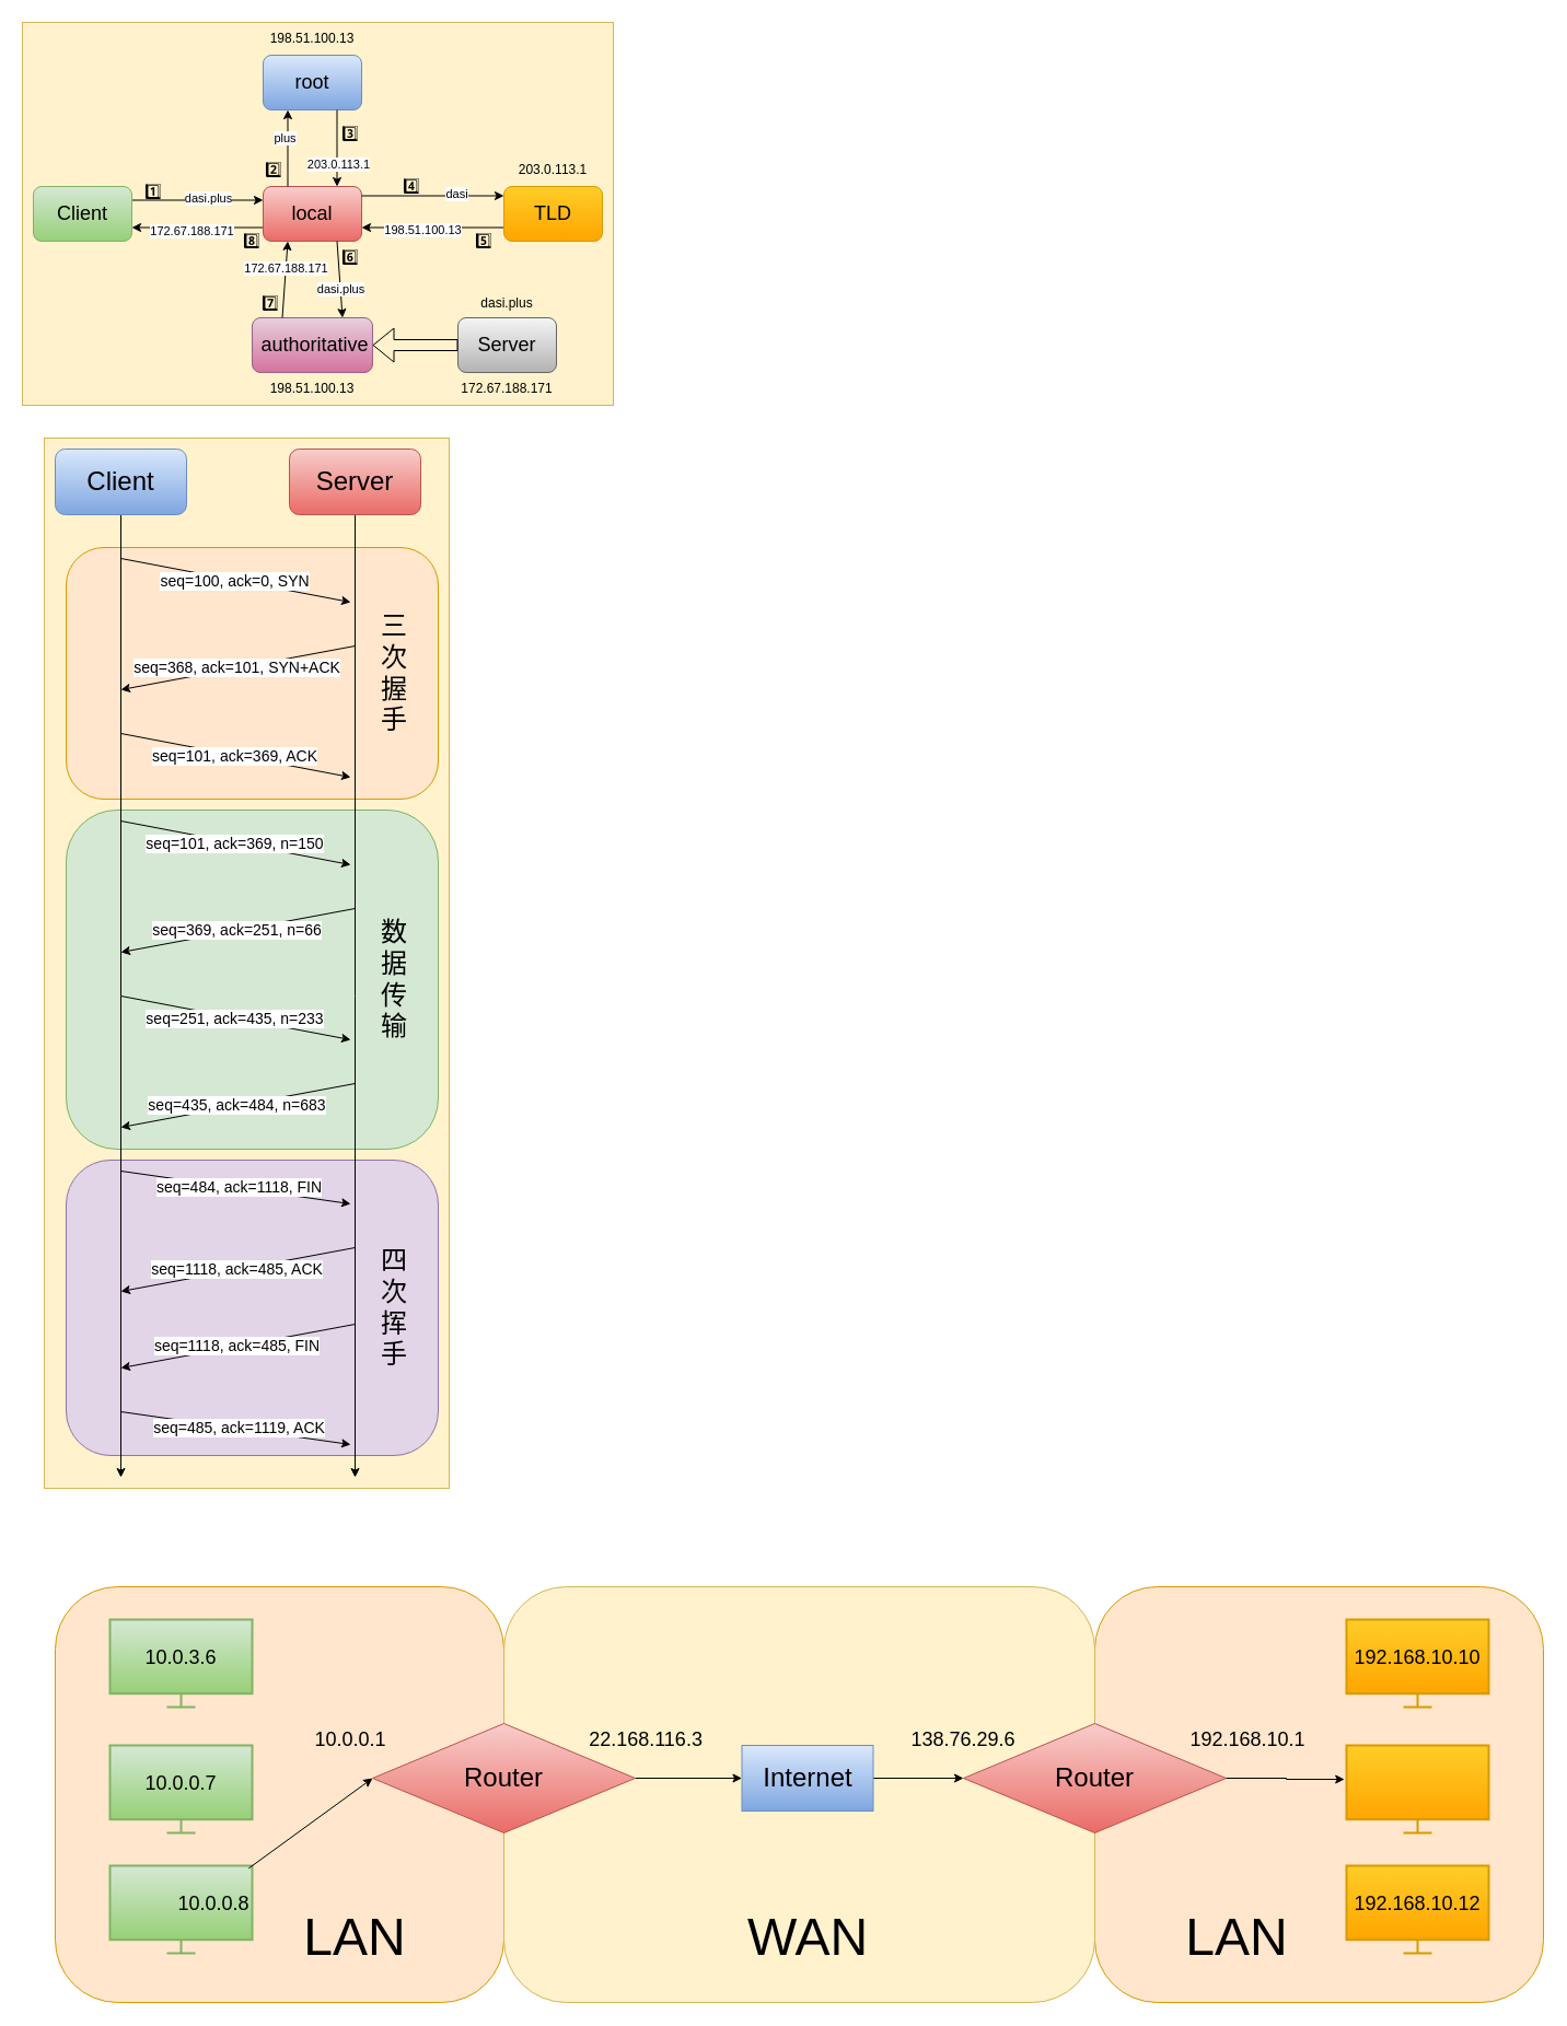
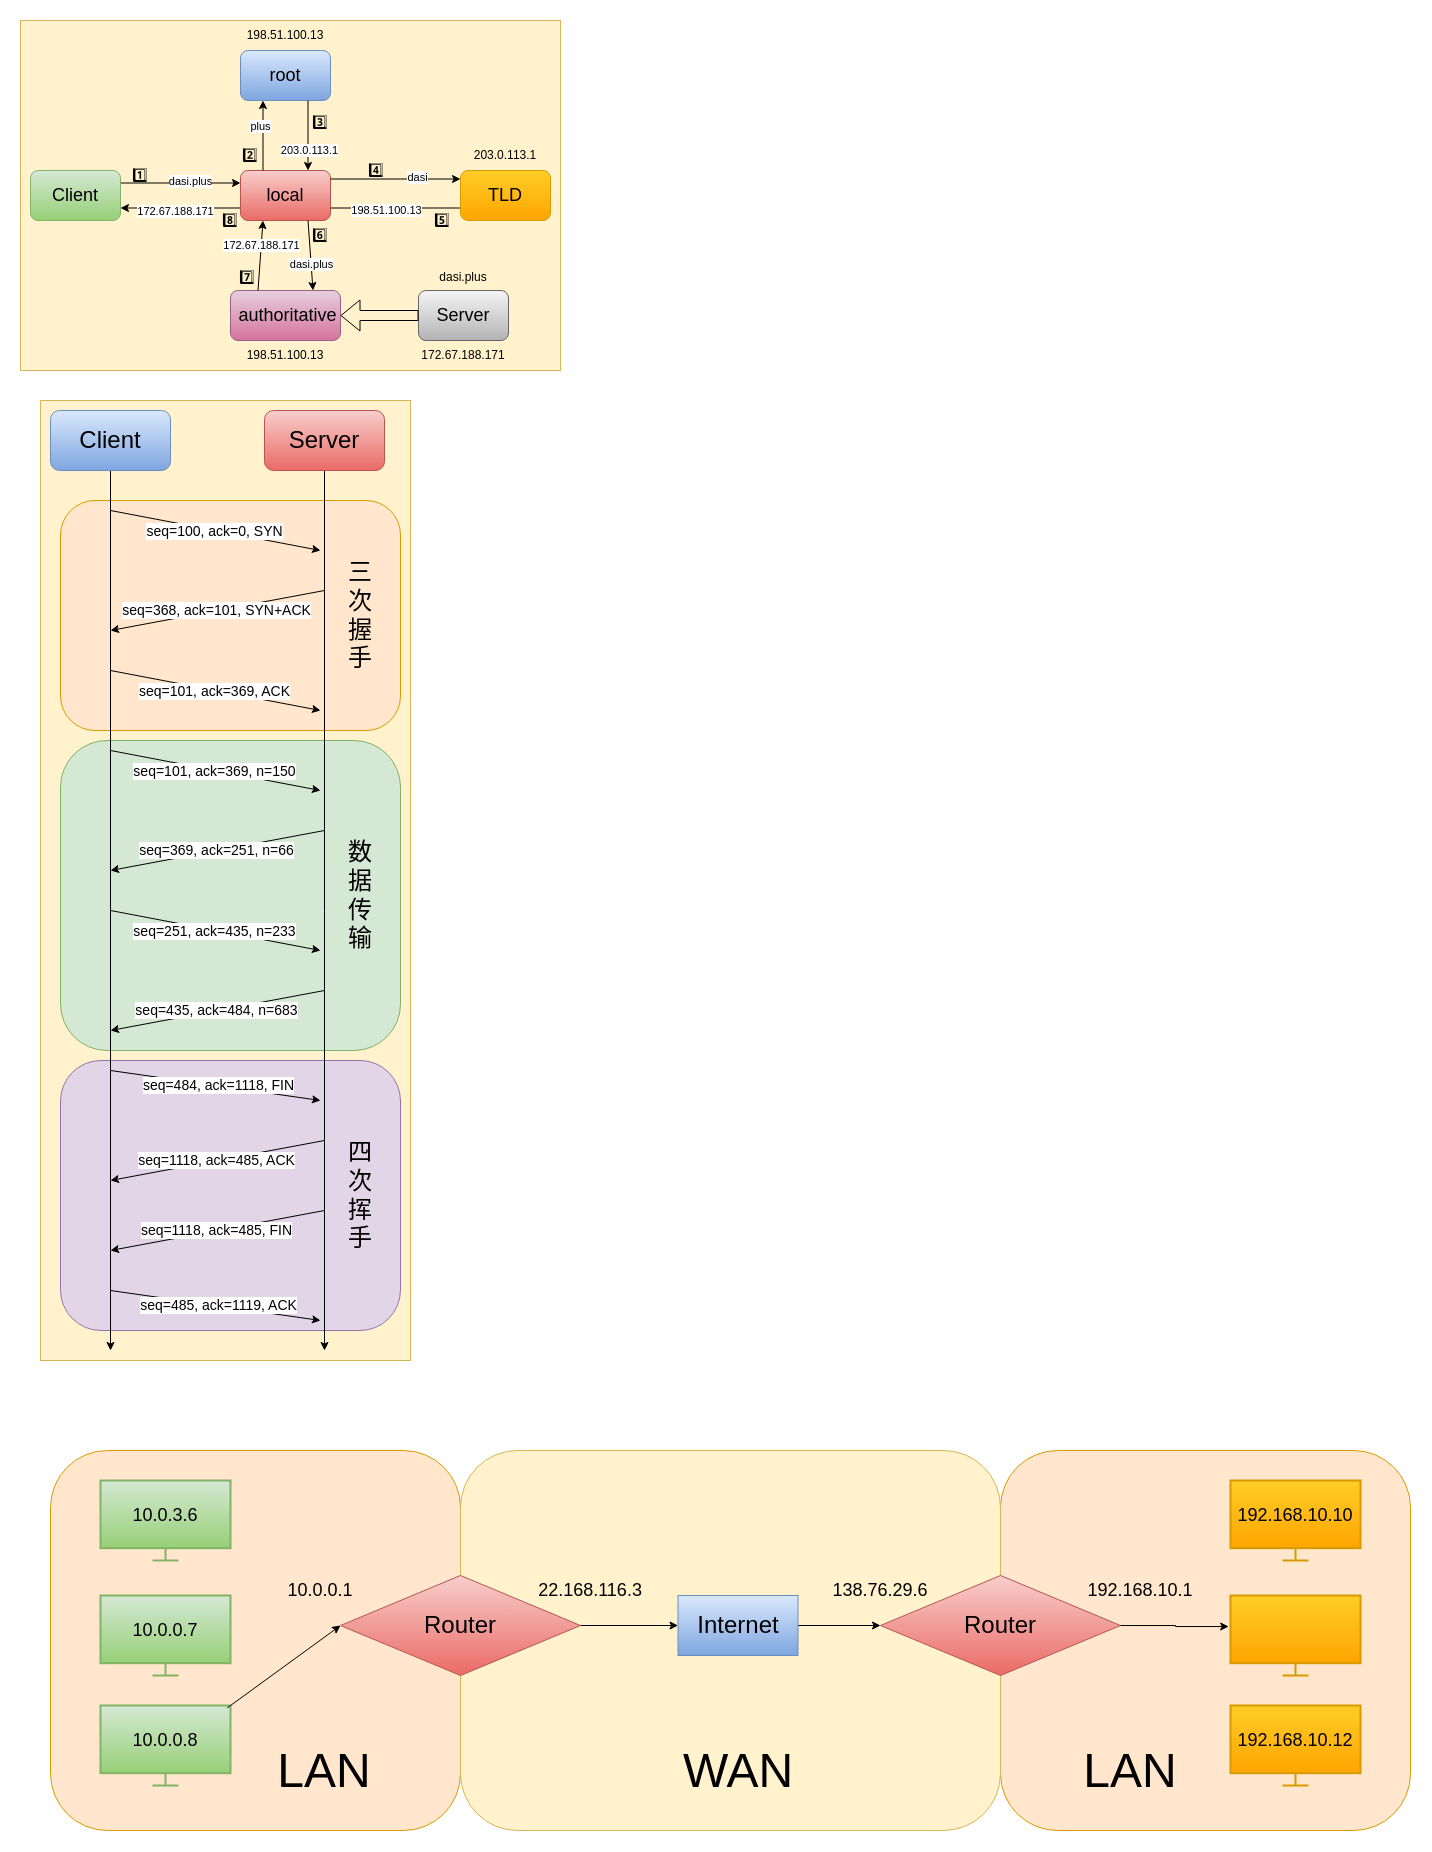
- <mxCell id="20" style="edgeStyle=orthogonalEdgeStyle;rounded=0;orthogonalLoop=1;jettySize=auto;html=1;exitX=0;exitY=0.75;exitDx=0;exitDy=0;entryX=1;entryY=0.75;entryDx=0;entryDy=0;" edge="1" parent="1" source="22" target="17"><mxGeometry relative="1" as="geometry" /></mxCell>
+ <mxCell id="20" style="edgeStyle=orthogonalEdgeStyle;rounded=0;orthogonalLoop=1;jettySize=auto;html=1;exitX=0;exitY=0.75;exitDx=0;exitDy=0;entryX=1;entryY=0.75;entryDx=0;entryDy=0;endArrow=none;" edge="1" parent="1" source="22" target="17"><mxGeometry relative="1" as="geometry" /></mxCell>
- <mxCell id="89" value="&lt;font style=&quot;font-size: 18px;&quot;&gt;10.0.0.8&lt;/font&gt;" style="text;html=1;align=center;verticalAlign=middle;whiteSpace=wrap;rounded=0;" vertex="1" parent="1"><mxGeometry x="165" y="1725" width="60" height="30" as="geometry" /></mxCell>
+ <mxCell id="89" value="&lt;font style=&quot;font-size: 18px;&quot;&gt;10.0.0.8&lt;/font&gt;" style="text;html=1;align=center;verticalAlign=middle;whiteSpace=wrap;rounded=0;" vertex="1" parent="1"><mxGeometry x="135" y="1725" width="60" height="30" as="geometry" /></mxCell>
